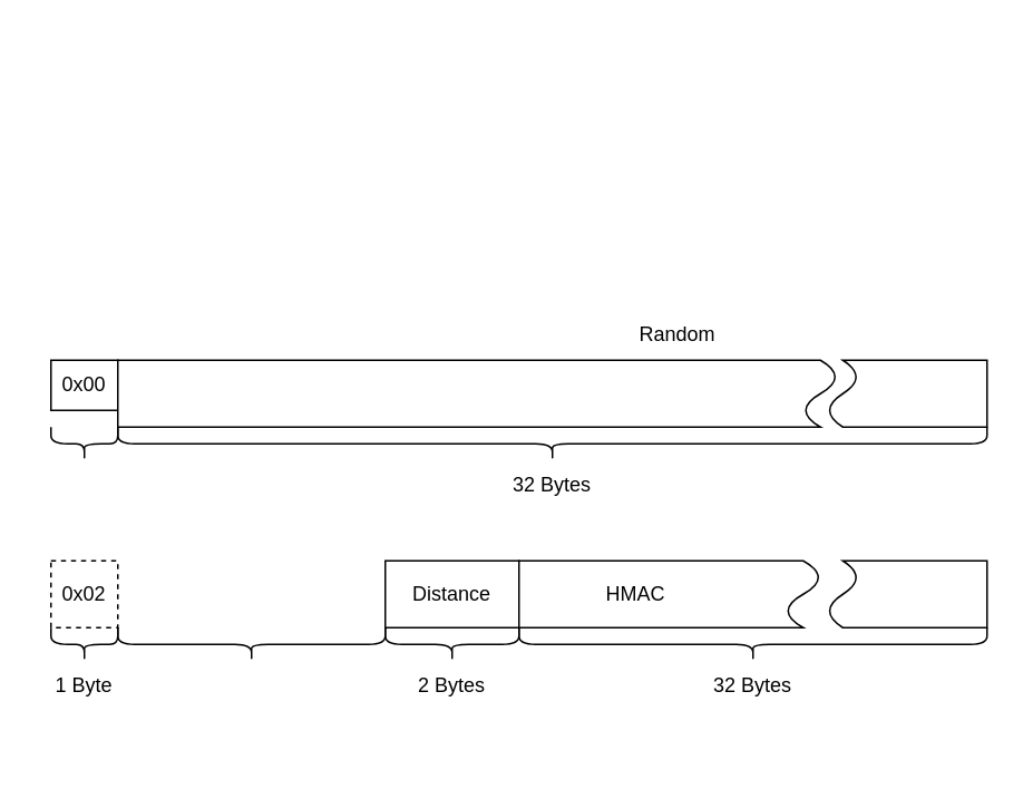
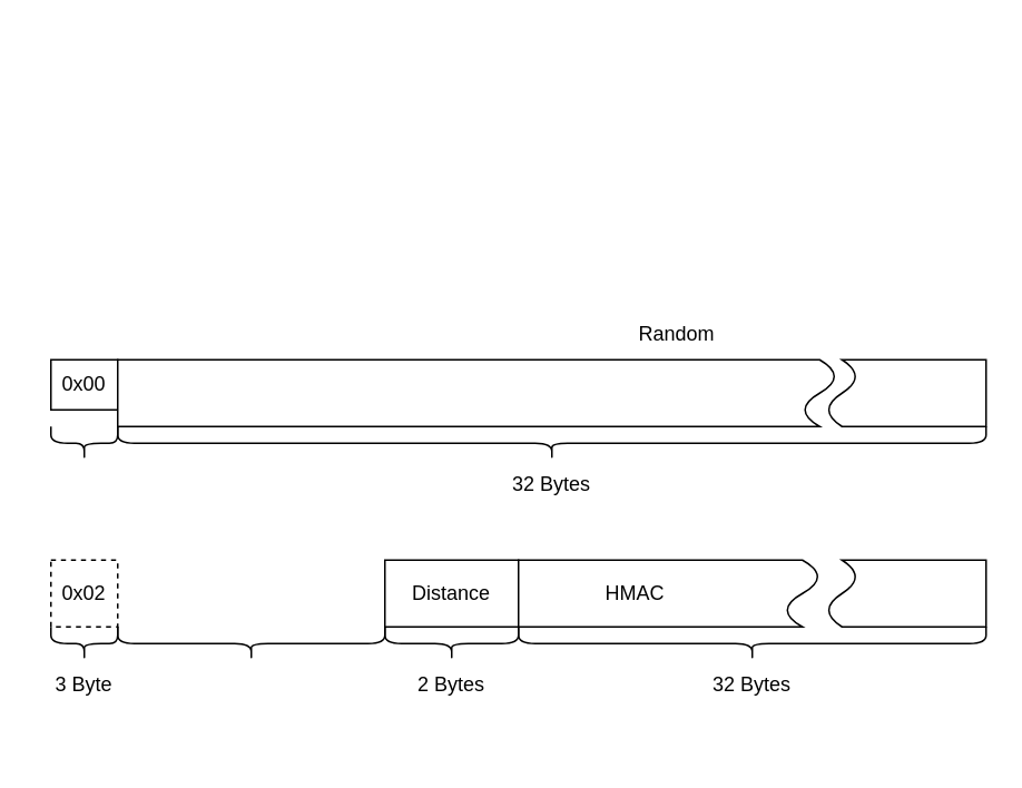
- <mxCell id="13" value="1 Byte" style="text;html=1;align=center;verticalAlign=middle;whiteSpace=wrap;rounded=0;" parent="3" vertex="1"><mxGeometry y="60" width="60" height="30" as="geometry" /></mxCell>
+ <mxCell id="13" value="3 Byte" style="text;html=1;align=center;verticalAlign=middle;whiteSpace=wrap;rounded=0;" parent="3" vertex="1"><mxGeometry y="60" width="60" height="30" as="geometry" /></mxCell>
